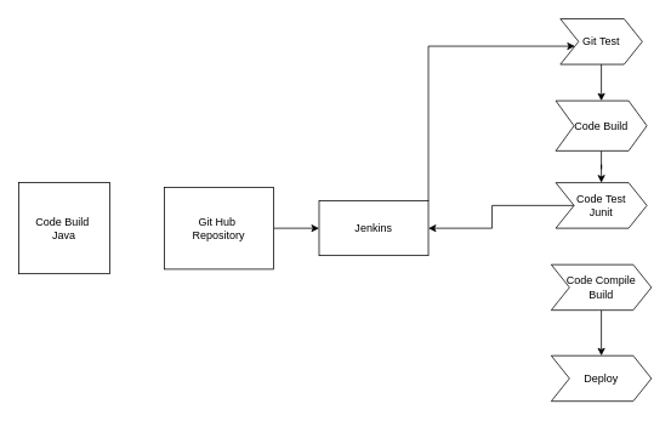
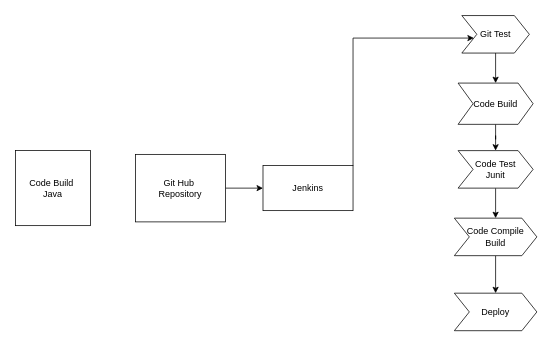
- <mxCell id="11" value="" style="edgeStyle=orthogonalEdgeStyle;rounded=0;orthogonalLoop=1;jettySize=auto;html=1;" edge="1" parent="1" source="12" target="6"><mxGeometry relative="1" as="geometry" /></mxCell>
+ <mxCell id="11" value="" style="edgeStyle=orthogonalEdgeStyle;rounded=0;orthogonalLoop=1;jettySize=auto;html=1;" edge="1" parent="1" source="12" target="14"><mxGeometry relative="1" as="geometry" /></mxCell>
